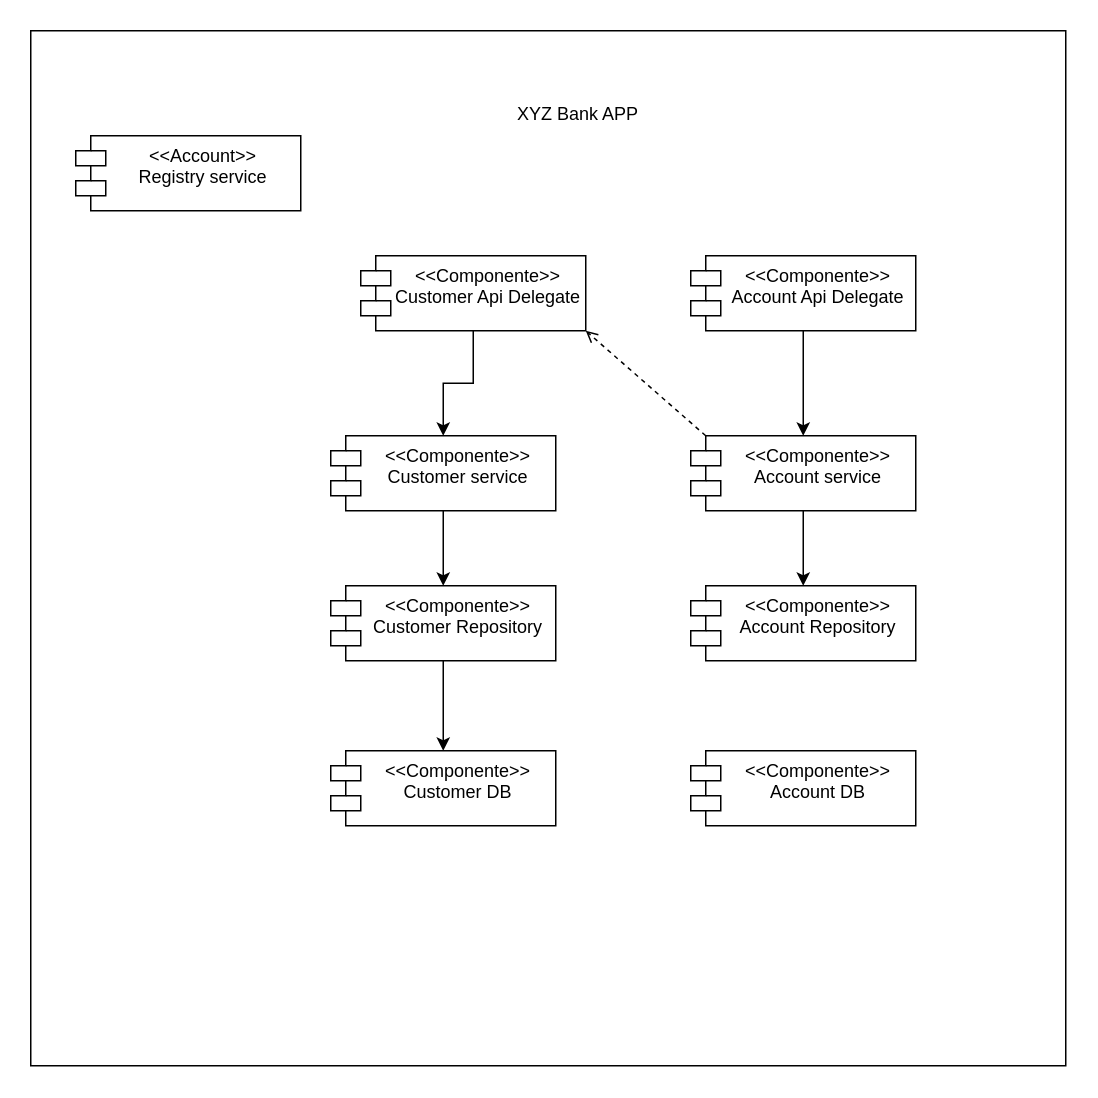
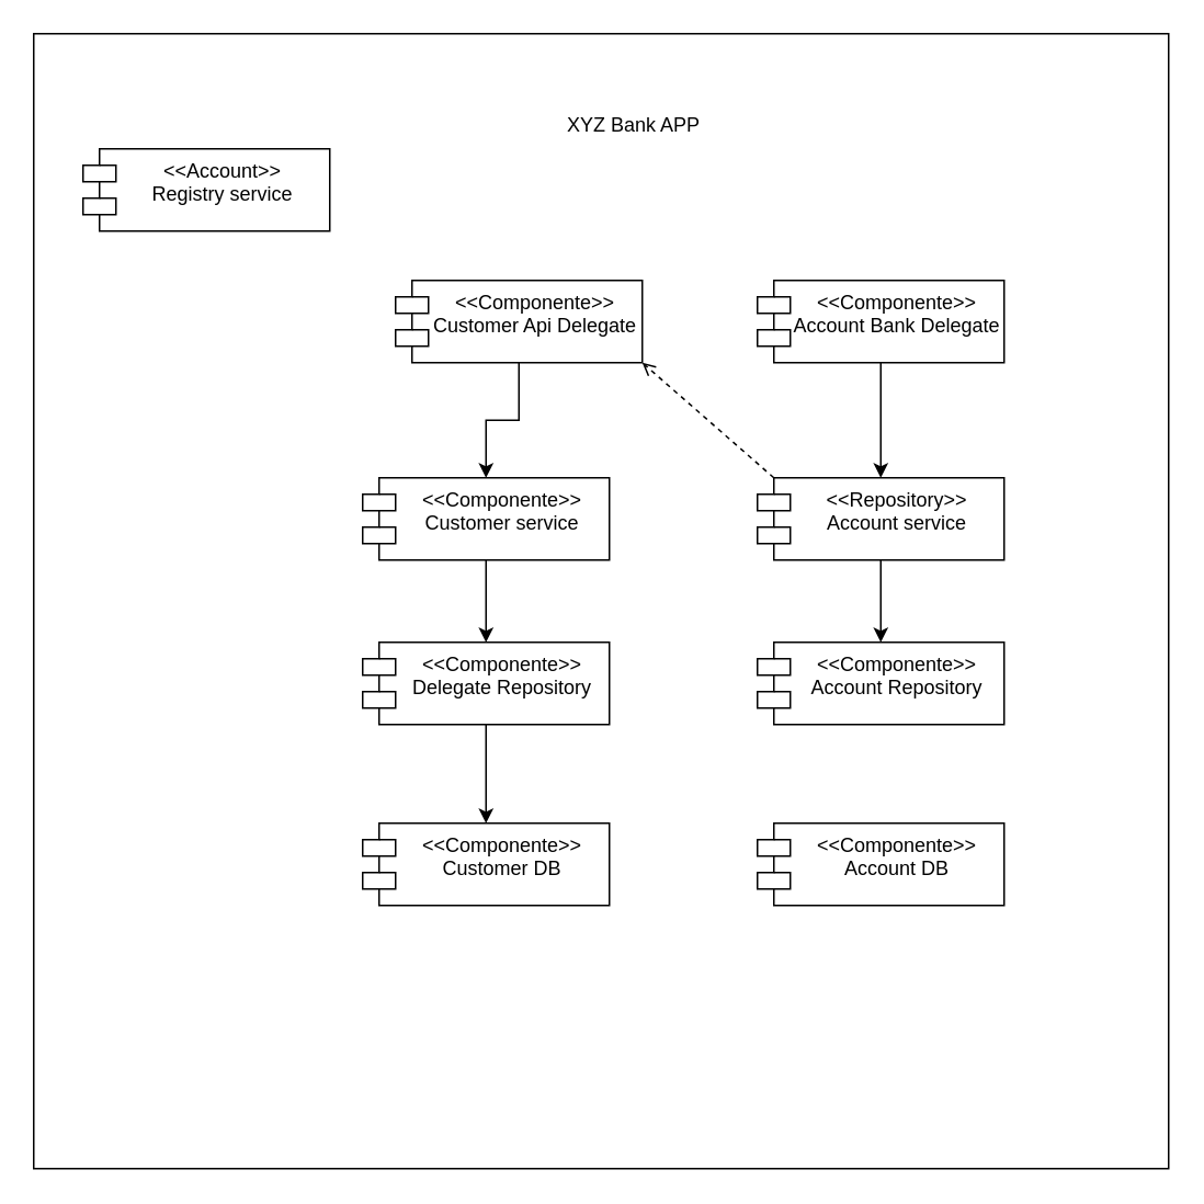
- <mxCell id="17" value="&amp;lt;&amp;lt;Componente&amp;gt;&amp;gt;&lt;div&gt;Account Api Delegate&lt;/div&gt;" style="shape=module;align=left;spacingLeft=20;align=center;verticalAlign=top;whiteSpace=wrap;html=1;" vertex="1" parent="1"><mxGeometry x="460" y="170" width="150" height="50" as="geometry" /></mxCell>
+ <mxCell id="17" value="&amp;lt;&amp;lt;Componente&amp;gt;&amp;gt;&lt;div&gt;Account Bank Delegate&lt;/div&gt;" style="shape=module;align=left;spacingLeft=20;align=center;verticalAlign=top;whiteSpace=wrap;html=1;" vertex="1" parent="1"><mxGeometry x="460" y="170" width="150" height="50" as="geometry" /></mxCell>
- <mxCell id="7" value="&amp;lt;&amp;lt;Componente&amp;gt;&amp;gt;&lt;div&gt;Account service&lt;/div&gt;" style="shape=module;align=left;spacingLeft=20;align=center;verticalAlign=top;whiteSpace=wrap;html=1;" vertex="1" parent="1"><mxGeometry x="460" y="290" width="150" height="50" as="geometry" /></mxCell>
+ <mxCell id="7" value="&amp;lt;&amp;lt;Repository&amp;gt;&amp;gt;&lt;div&gt;Account service&lt;/div&gt;" style="shape=module;align=left;spacingLeft=20;align=center;verticalAlign=top;whiteSpace=wrap;html=1;" vertex="1" parent="1"><mxGeometry x="460" y="290" width="150" height="50" as="geometry" /></mxCell>
- <mxCell id="10" value="&amp;lt;&amp;lt;Componente&amp;gt;&amp;gt;&lt;div&gt;Customer Repository&lt;/div&gt;" style="shape=module;align=left;spacingLeft=20;align=center;verticalAlign=top;whiteSpace=wrap;html=1;" vertex="1" parent="1"><mxGeometry x="220" y="390" width="150" height="50" as="geometry" /></mxCell>
+ <mxCell id="10" value="&amp;lt;&amp;lt;Componente&amp;gt;&amp;gt;&lt;div&gt;Delegate Repository&lt;/div&gt;" style="shape=module;align=left;spacingLeft=20;align=center;verticalAlign=top;whiteSpace=wrap;html=1;" vertex="1" parent="1"><mxGeometry x="220" y="390" width="150" height="50" as="geometry" /></mxCell>
